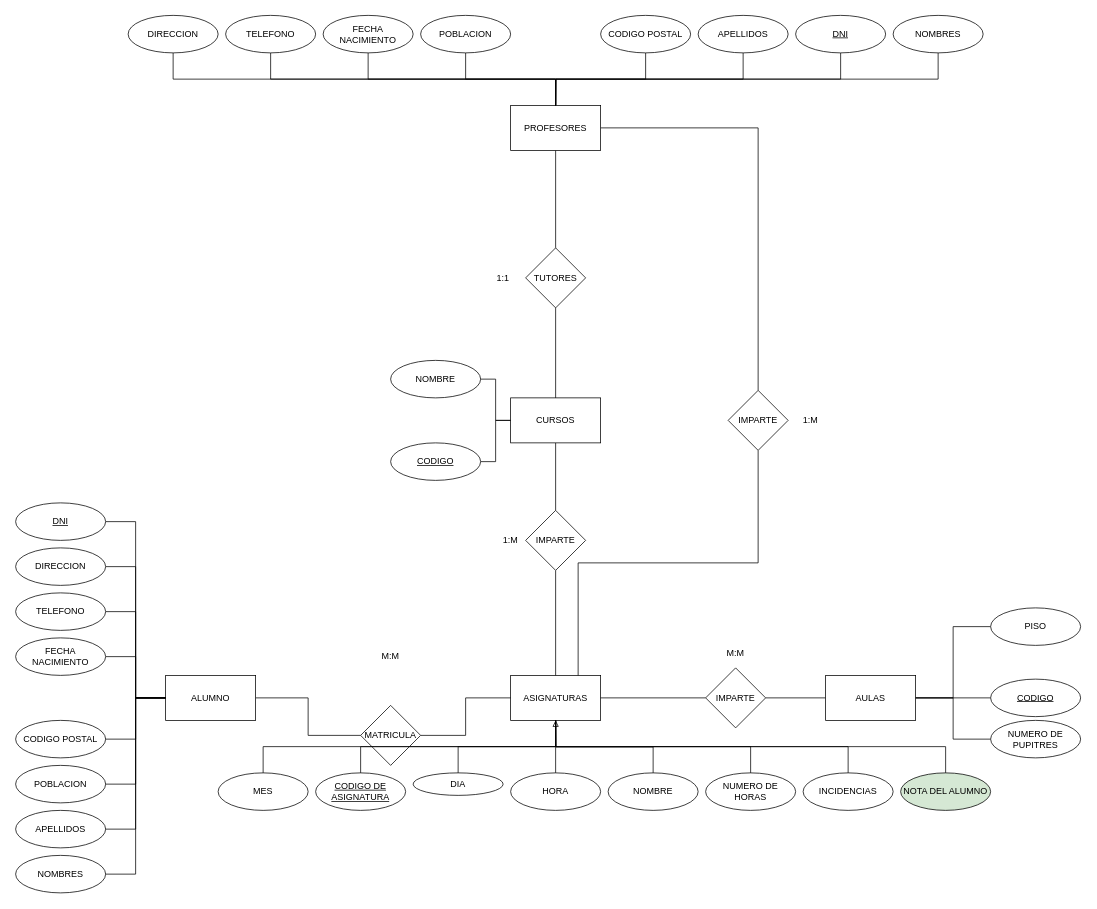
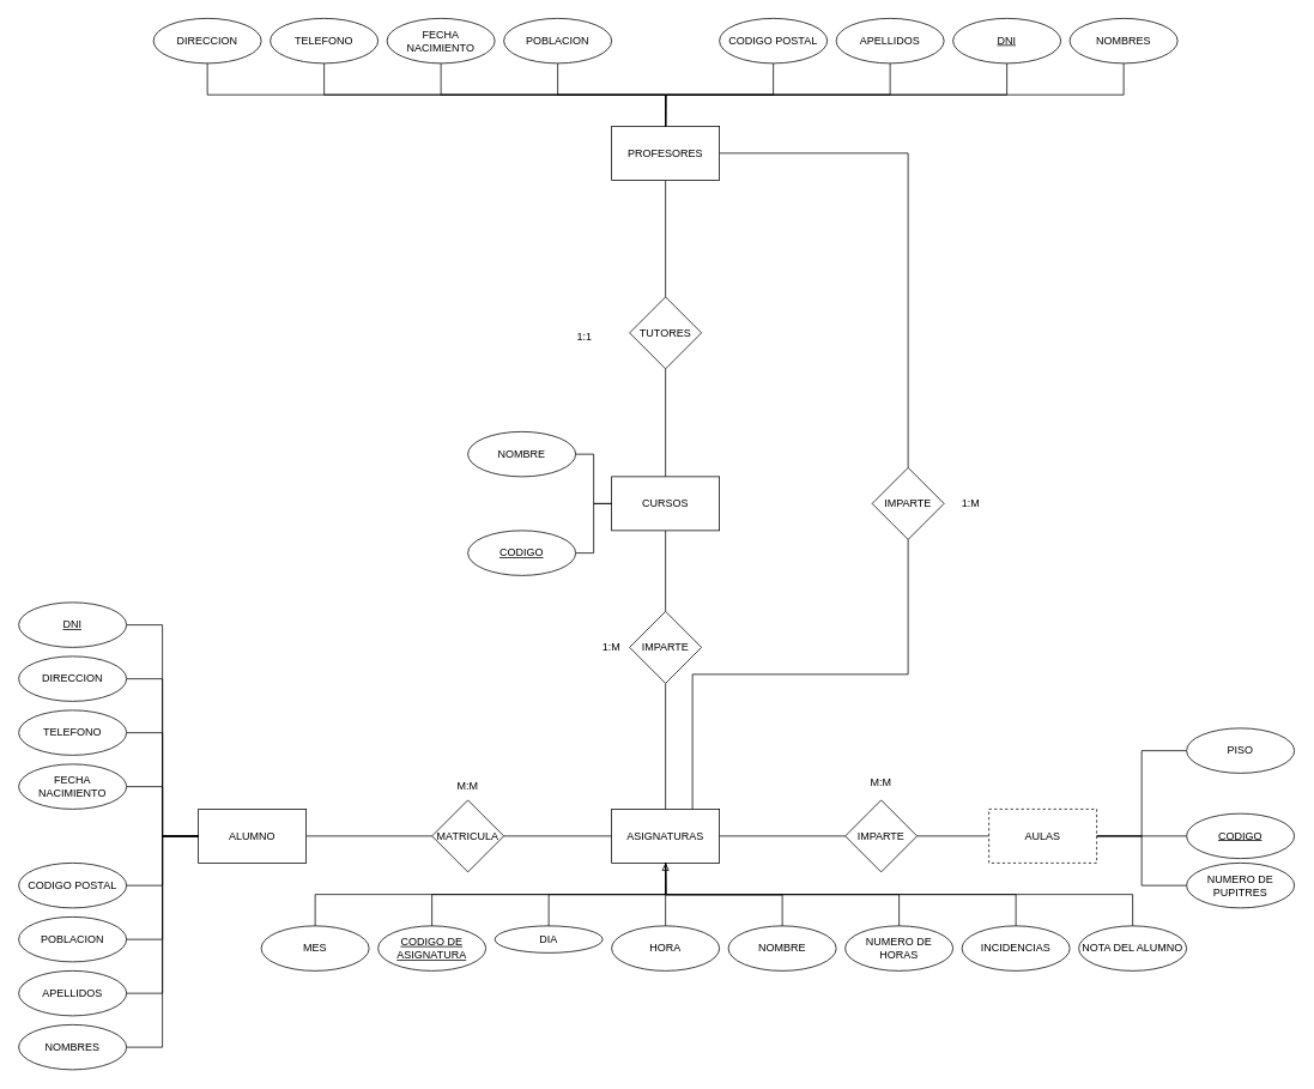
- <mxCell id="84" value="1:1" style="text;html=1;strokeColor=none;fillColor=none;align=center;verticalAlign=middle;whiteSpace=wrap;rounded=0;" vertex="1" parent="1"><mxGeometry x="650" y="360" width="40" height="20" as="geometry" /></mxCell>
+ <mxCell id="84" value="1:1" style="text;html=1;strokeColor=none;fillColor=none;align=center;verticalAlign=middle;whiteSpace=wrap;rounded=0;" vertex="1" parent="1"><mxGeometry x="630" y="365" width="40" height="20" as="geometry" /></mxCell>
- <mxCell id="28" value="AULAS" style="rounded=0;whiteSpace=wrap;html=1;" vertex="1" parent="1"><mxGeometry x="1100" y="900" width="120" height="60" as="geometry" /></mxCell>
+ <mxCell id="28" value="AULAS" style="rounded=0;whiteSpace=wrap;html=1;dashed=1;" vertex="1" parent="1"><mxGeometry x="1100" y="900" width="120" height="60" as="geometry" /></mxCell>
- <mxCell id="6" value="MATRICULA" style="rhombus;whiteSpace=wrap;html=1;" vertex="1" parent="1"><mxGeometry x="480" y="940" width="80" height="80" as="geometry" /></mxCell>
+ <mxCell id="6" value="MATRICULA" style="rhombus;whiteSpace=wrap;html=1;" vertex="1" parent="1"><mxGeometry x="480" y="890" width="80" height="80" as="geometry" /></mxCell>
- <mxCell id="70" value="NOTA DEL ALUMNO" style="ellipse;whiteSpace=wrap;html=1;fillColor=#d5e8d4;" vertex="1" parent="1"><mxGeometry x="1200" y="1030" width="120" height="50" as="geometry" /></mxCell>
+ <mxCell id="70" value="NOTA DEL ALUMNO" style="ellipse;whiteSpace=wrap;html=1;" vertex="1" parent="1"><mxGeometry x="1200" y="1030" width="120" height="50" as="geometry" /></mxCell>
